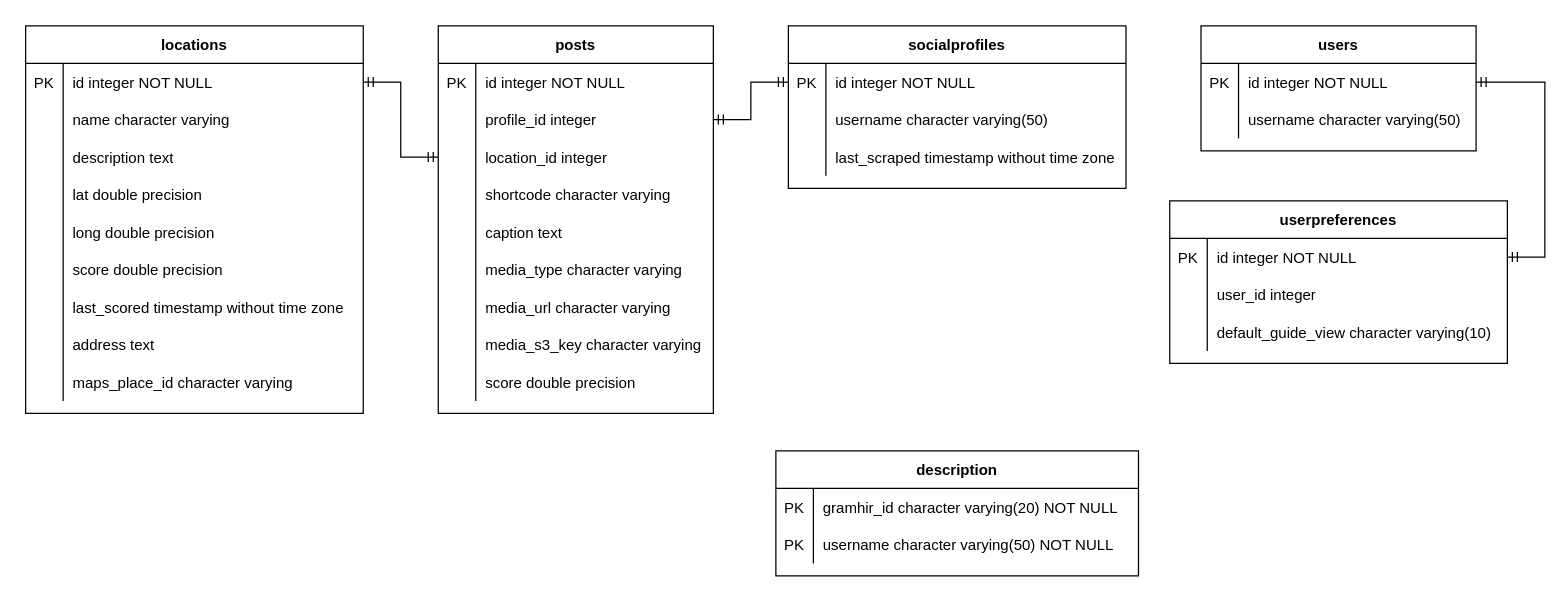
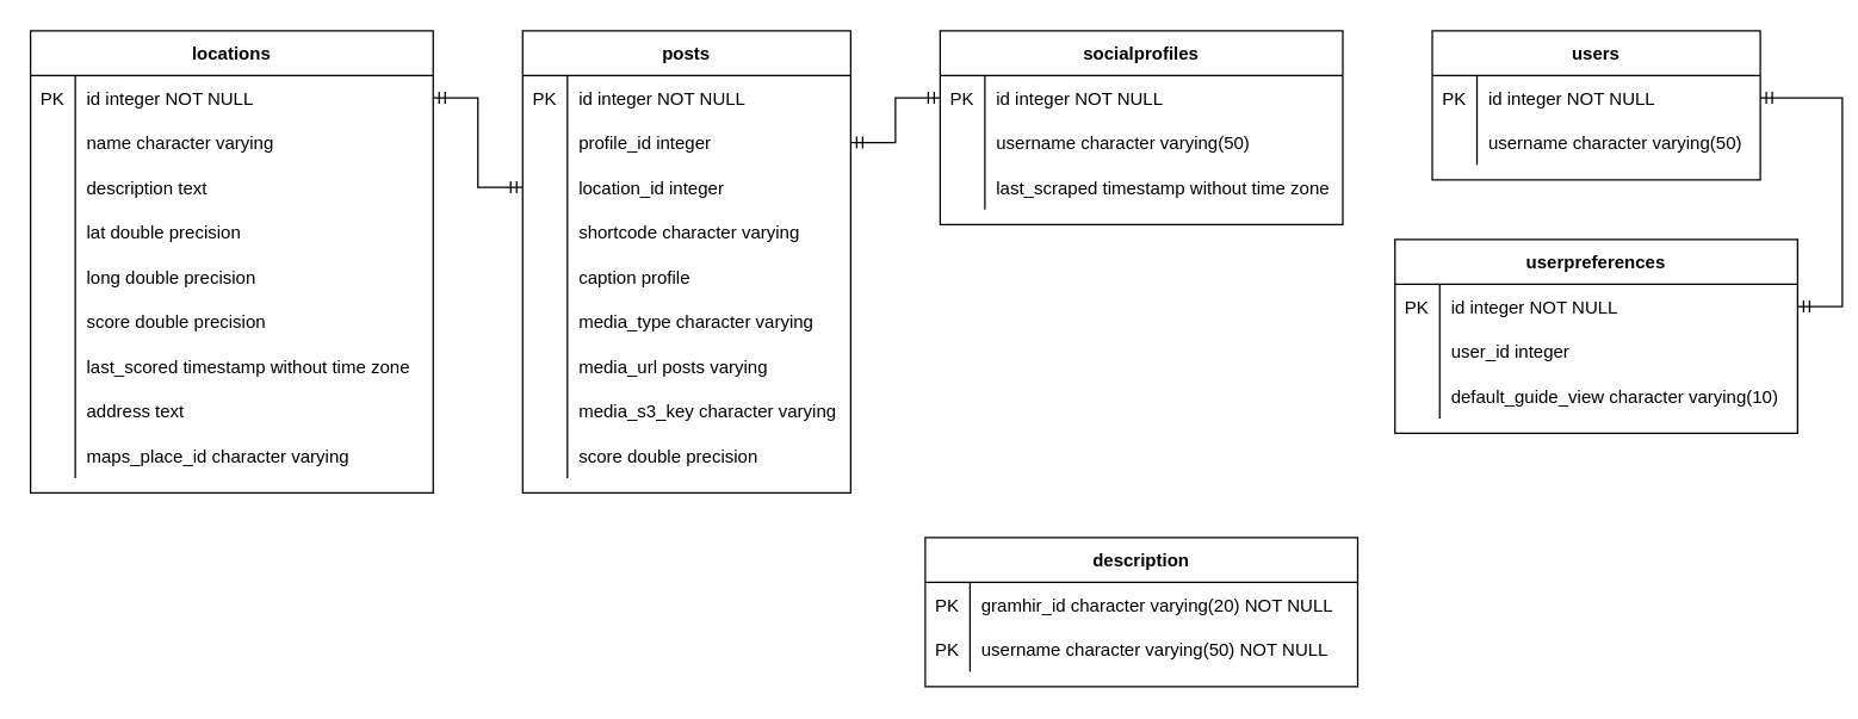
- <mxCell id="52" value="caption text" style="shape=partialRectangle;overflow=hidden;connectable=0;fillColor=none;align=left;top=0;left=0;bottom=0;right=0;spacingLeft=6;" parent="50" vertex="1"><mxGeometry x="30" width="190" height="30" as="geometry"><mxRectangle width="190" height="30" as="alternateBounds" /></mxGeometry></mxCell>
+ <mxCell id="52" value="caption profile" style="shape=partialRectangle;overflow=hidden;connectable=0;fillColor=none;align=left;top=0;left=0;bottom=0;right=0;spacingLeft=6;" parent="50" vertex="1"><mxGeometry x="30" width="190" height="30" as="geometry"><mxRectangle width="190" height="30" as="alternateBounds" /></mxGeometry></mxCell>
- <mxCell id="58" value="media_url character varying" style="shape=partialRectangle;overflow=hidden;connectable=0;fillColor=none;align=left;top=0;left=0;bottom=0;right=0;spacingLeft=6;" parent="56" vertex="1"><mxGeometry x="30" width="190" height="30" as="geometry"><mxRectangle width="190" height="30" as="alternateBounds" /></mxGeometry></mxCell>
+ <mxCell id="58" value="media_url posts varying" style="shape=partialRectangle;overflow=hidden;connectable=0;fillColor=none;align=left;top=0;left=0;bottom=0;right=0;spacingLeft=6;" parent="56" vertex="1"><mxGeometry x="30" width="190" height="30" as="geometry"><mxRectangle width="190" height="30" as="alternateBounds" /></mxGeometry></mxCell>
